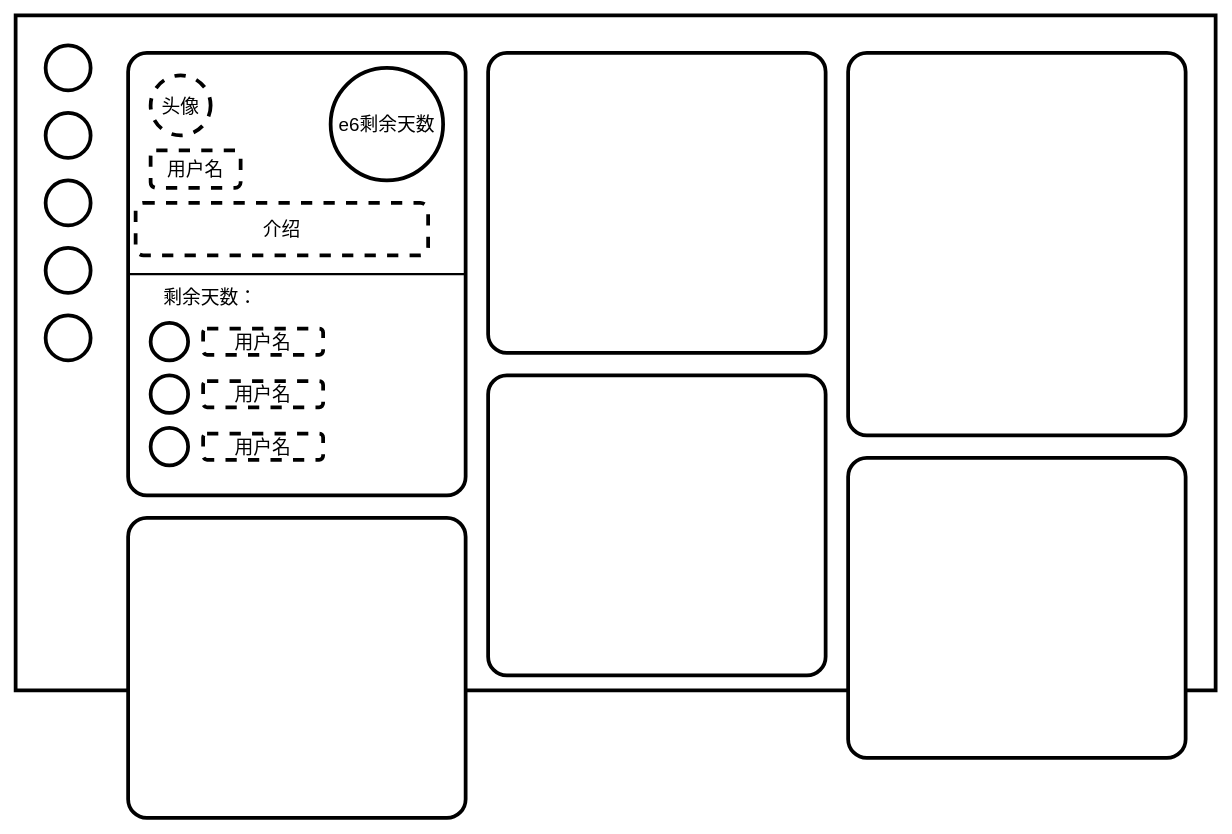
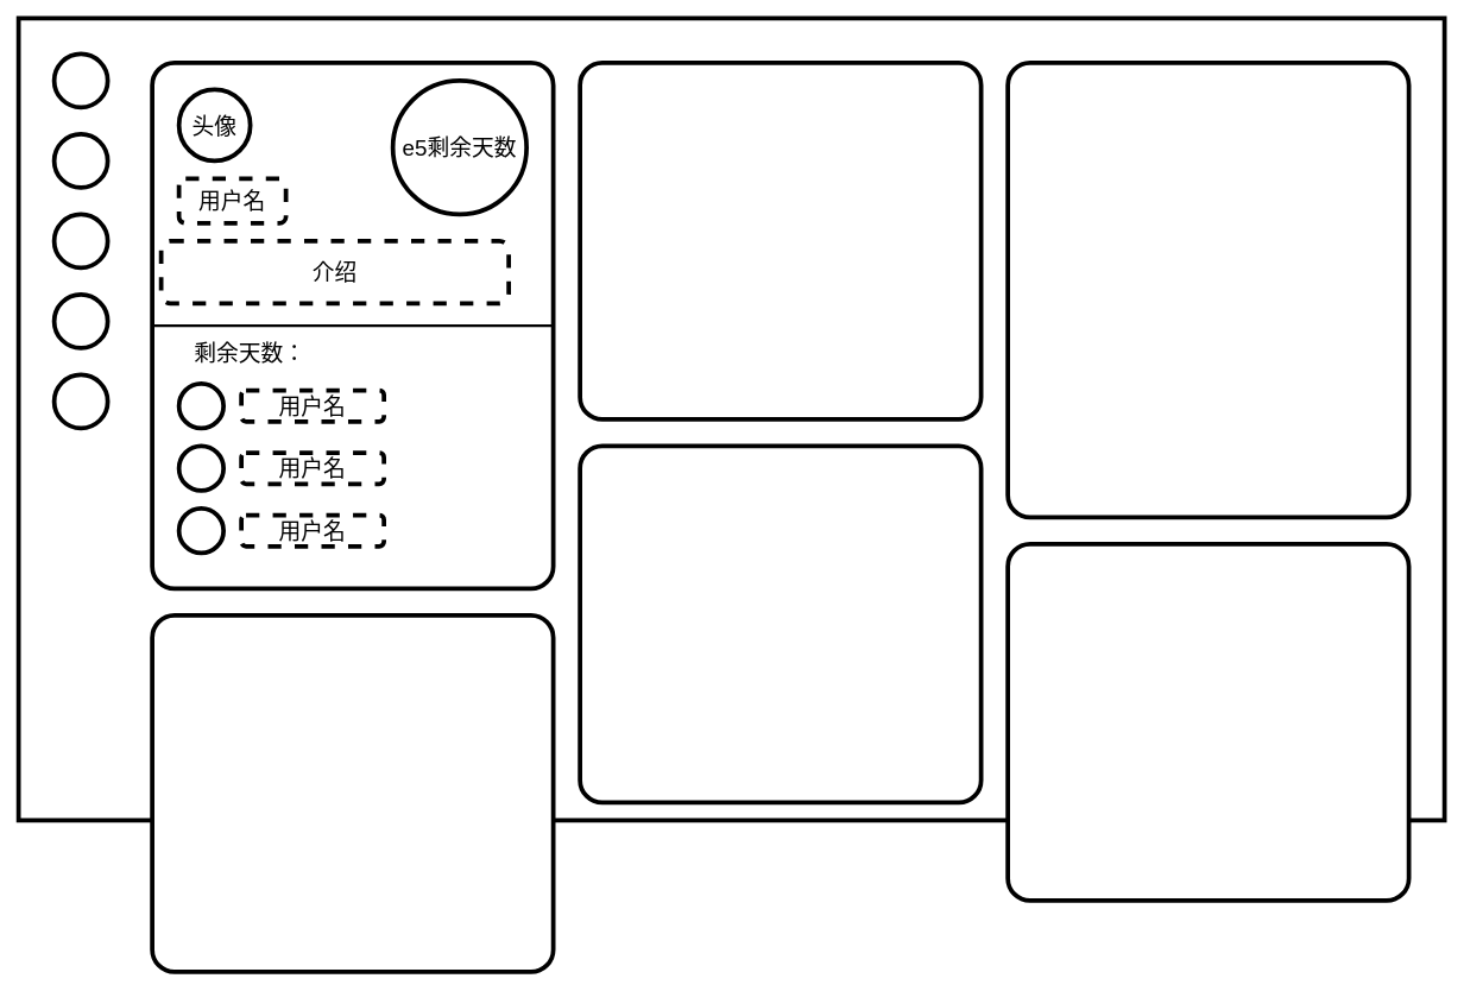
- <mxCell id="11" value="&lt;font style=&quot;font-size: 25px;&quot;&gt;头像&lt;/font&gt;" style="ellipse;whiteSpace=wrap;html=1;aspect=fixed;strokeWidth=5;dashed=1;" parent="1" vertex="1"><mxGeometry x="200" y="100" width="80" height="80" as="geometry" /></mxCell>
+ <mxCell id="11" value="&lt;font style=&quot;font-size: 25px;&quot;&gt;头像&lt;/font&gt;" style="ellipse;whiteSpace=wrap;html=1;aspect=fixed;strokeWidth=5;" parent="1" vertex="1"><mxGeometry x="200" y="100" width="80" height="80" as="geometry" /></mxCell>
- <mxCell id="12" value="&lt;font style=&quot;font-size: 25px;&quot;&gt;e6剩余天数&lt;/font&gt;" style="ellipse;whiteSpace=wrap;html=1;aspect=fixed;strokeWidth=5;" parent="1" vertex="1"><mxGeometry x="440" y="90" width="150" height="150" as="geometry" /></mxCell>
+ <mxCell id="12" value="&lt;font style=&quot;font-size: 25px;&quot;&gt;e5剩余天数&lt;/font&gt;" style="ellipse;whiteSpace=wrap;html=1;aspect=fixed;strokeWidth=5;" parent="1" vertex="1"><mxGeometry x="440" y="90" width="150" height="150" as="geometry" /></mxCell>
